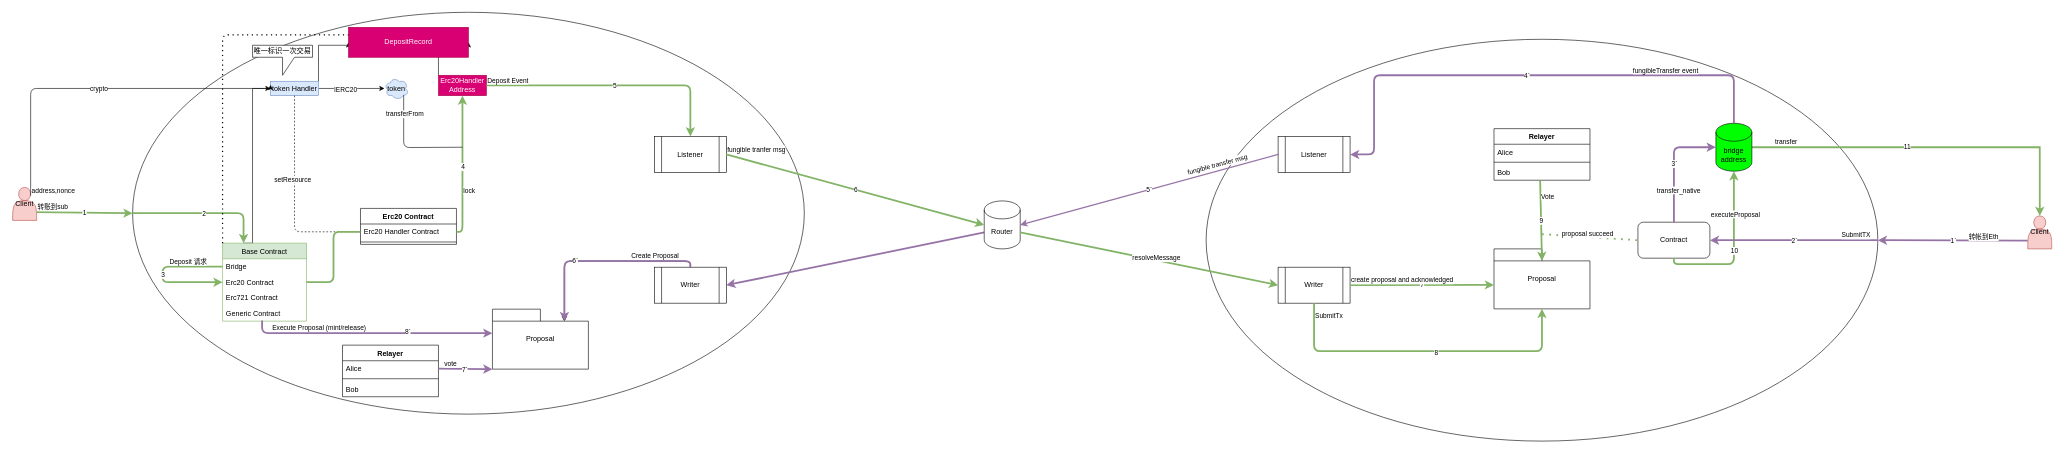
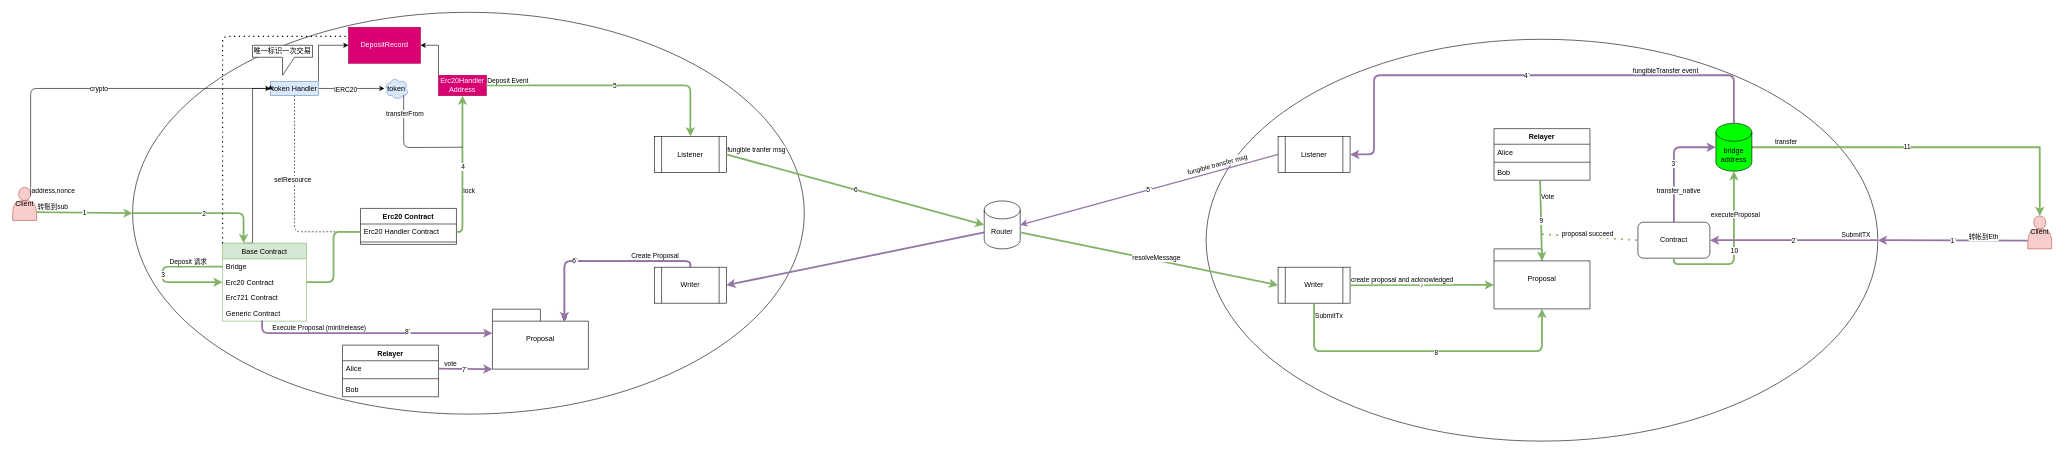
- <mxCell id="113" value="DepositRecord" style="whiteSpace=wrap;html=1;fontColor=#ffffff;strokeColor=#A50040;fillColor=#d80073;" parent="1" vertex="1"><mxGeometry x="580" y="45" width="200" height="50" as="geometry" /></mxCell>
+ <mxCell id="113" value="DepositRecord" style="whiteSpace=wrap;html=1;fontColor=#ffffff;strokeColor=#A50040;fillColor=#d80073;" parent="1" vertex="1"><mxGeometry y="45" width="120" height="60" as="geometry" x="580" /></mxCell>
